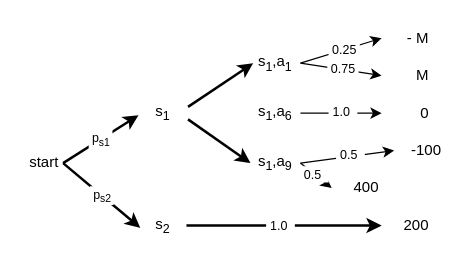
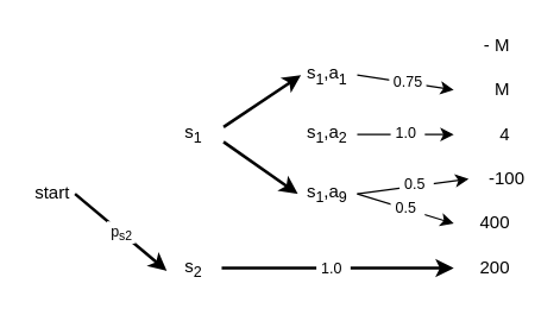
- <mxCell id="13" value="" style="endArrow=classic;html=1;rounded=0;exitX=1;exitY=0.5;exitDx=0;exitDy=0;strokeWidth=1;entryX=0;entryY=0.5;entryDx=0;entryDy=0;" parent="1" source="8" target="15" edge="1"><mxGeometry x="-0.059" y="-5" width="50" height="50" relative="1" as="geometry"><mxPoint x="220" y="120" as="sourcePoint" /><mxPoint x="280" y="30" as="targetPoint" /><mxPoint as="offset" /></mxGeometry></mxCell>
- <mxCell id="14" value="&lt;font style=&quot;font-size: 10px;&quot;&gt;&amp;nbsp;0.25&amp;nbsp;&lt;/font&gt;" style="edgeLabel;html=1;align=center;verticalAlign=bottom;resizable=0;points=[];horizontal=1;" parent="13" vertex="1" connectable="0"><mxGeometry x="0.153" relative="1" as="geometry"><mxPoint x="-3" y="8" as="offset" /></mxGeometry></mxCell>
- <mxCell id="9" value="s&lt;sub&gt;1&lt;/sub&gt;,a&lt;sub&gt;6&lt;/sub&gt;" style="text;html=1;strokeColor=none;fillColor=none;align=center;verticalAlign=middle;whiteSpace=wrap;rounded=0;" parent="1" vertex="1"><mxGeometry x="200" y="80" width="40" height="20" as="geometry" /></mxCell>
+ <mxCell id="9" value="s&lt;sub&gt;1&lt;/sub&gt;,a&lt;sub&gt;2&lt;/sub&gt;" style="text;html=1;strokeColor=none;fillColor=none;align=center;verticalAlign=middle;whiteSpace=wrap;rounded=0;" parent="1" vertex="1"><mxGeometry x="200" y="80" width="40" height="20" as="geometry" /></mxCell>
- <mxCell id="21" value="0" style="text;html=1;strokeColor=none;fillColor=none;align=right;verticalAlign=middle;whiteSpace=wrap;rounded=0;" parent="1" vertex="1"><mxGeometry x="305" y="80" width="40" height="20" as="geometry" /></mxCell>
+ <mxCell id="21" value="4" style="text;html=1;strokeColor=none;fillColor=none;align=right;verticalAlign=middle;whiteSpace=wrap;rounded=0;" parent="1" vertex="1"><mxGeometry x="305" y="80" width="40" height="20" as="geometry" /></mxCell>
- <mxCell id="5" value="&lt;font size=&quot;1&quot;&gt;&amp;nbsp;p&lt;sub&gt;s1&amp;nbsp;&lt;/sub&gt;&lt;/font&gt;" style="endArrow=classic;html=1;rounded=0;exitX=1;exitY=0.5;exitDx=0;exitDy=0;entryX=0.01;entryY=0.582;entryDx=0;entryDy=0;entryPerimeter=0;strokeWidth=2;" parent="1" source="2" target="3" edge="1"><mxGeometry width="50" height="50" relative="1" as="geometry"><mxPoint x="170" y="180" as="sourcePoint" /><mxPoint x="220" y="130" as="targetPoint" /><mxPoint as="offset" /></mxGeometry></mxCell>
- <mxCell id="25" value="400" style="text;html=1;strokeColor=none;fillColor=none;align=right;verticalAlign=middle;whiteSpace=wrap;rounded=0;" parent="1" vertex="1"><mxGeometry x="265" y="140" width="40" height="20" as="geometry" /></mxCell>
+ <mxCell id="25" value="400" style="text;html=1;strokeColor=none;fillColor=none;align=right;verticalAlign=middle;whiteSpace=wrap;rounded=0;" parent="1" vertex="1"><mxGeometry x="305" y="140" width="40" height="20" as="geometry" /></mxCell>
